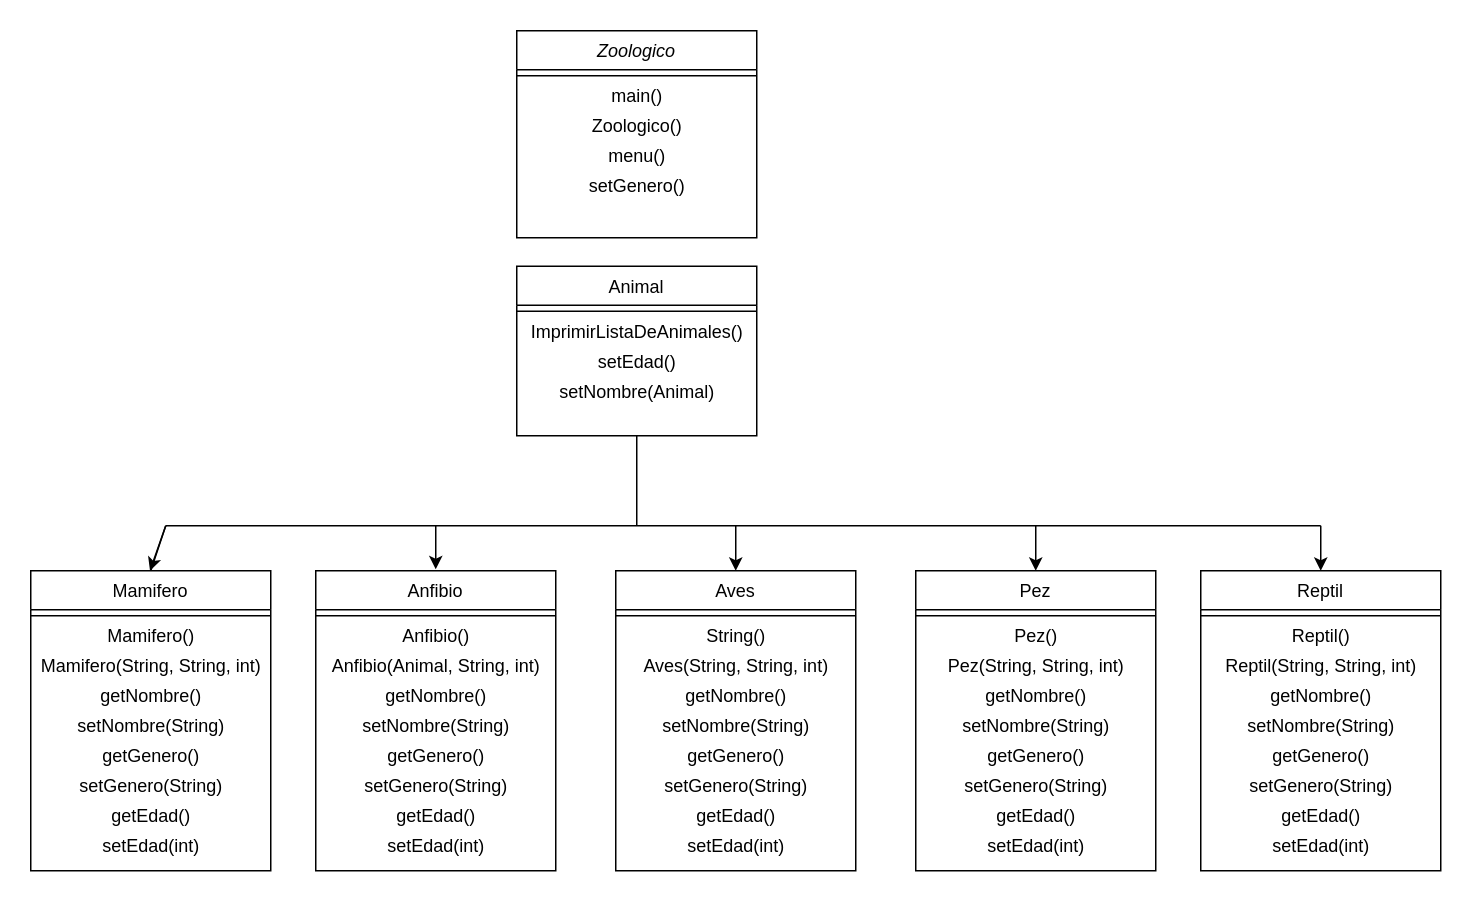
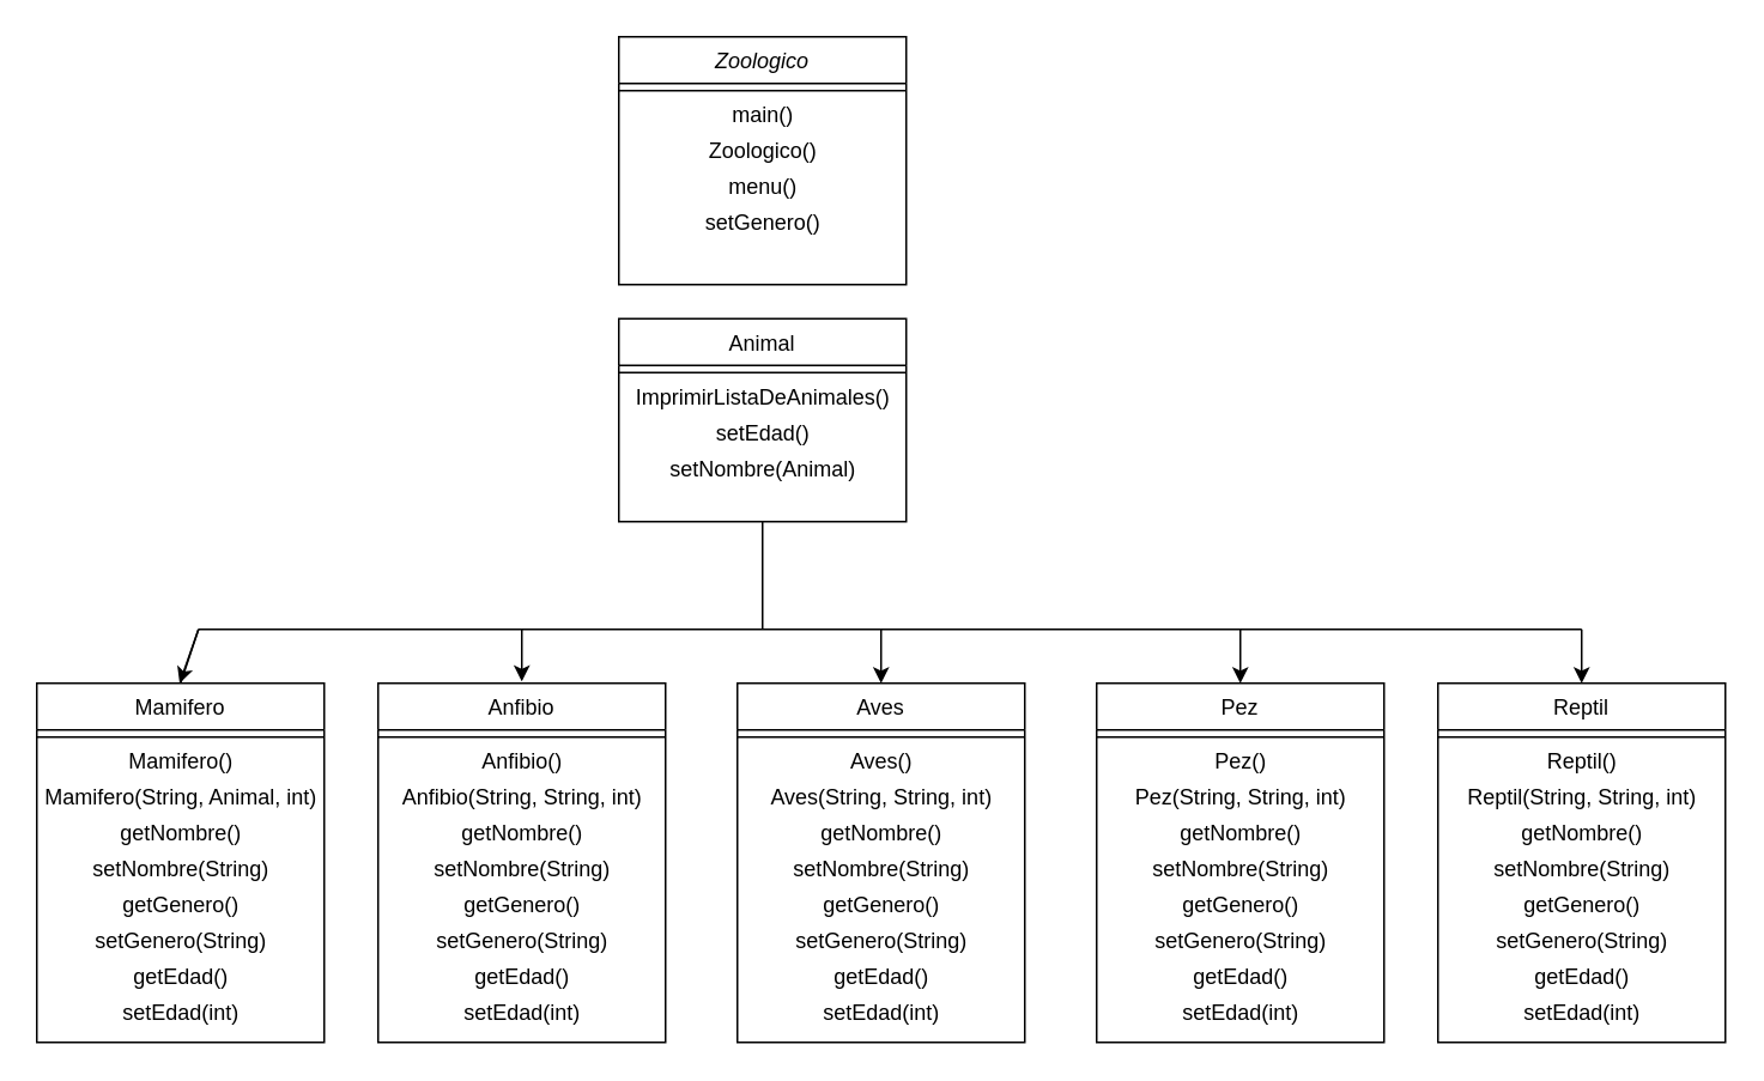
- <mxCell id="42" value="String()" style="text;html=1;align=center;verticalAlign=middle;resizable=0;points=[];autosize=1;" vertex="1" parent="40"><mxGeometry y="34" width="160" height="20" as="geometry" /></mxCell>
+ <mxCell id="42" value="Aves()" style="text;html=1;align=center;verticalAlign=middle;resizable=0;points=[];autosize=1;" vertex="1" parent="40"><mxGeometry y="34" width="160" height="20" as="geometry" /></mxCell>
- <mxCell id="18" value="Mamifero(String, String, int)" style="text;html=1;align=center;verticalAlign=middle;resizable=0;points=[];autosize=1;" vertex="1" parent="15"><mxGeometry y="54" width="160" height="20" as="geometry" /></mxCell>
+ <mxCell id="18" value="Mamifero(String, Animal, int)" style="text;html=1;align=center;verticalAlign=middle;resizable=0;points=[];autosize=1;" vertex="1" parent="15"><mxGeometry y="54" width="160" height="20" as="geometry" /></mxCell>
- <mxCell id="33" value="Anfibio(Animal, String, int)" style="text;html=1;align=center;verticalAlign=middle;resizable=0;points=[];autosize=1;" vertex="1" parent="30"><mxGeometry y="54" width="160" height="20" as="geometry" /></mxCell>
+ <mxCell id="33" value="Anfibio(String, String, int)" style="text;html=1;align=center;verticalAlign=middle;resizable=0;points=[];autosize=1;" vertex="1" parent="30"><mxGeometry y="54" width="160" height="20" as="geometry" /></mxCell>
